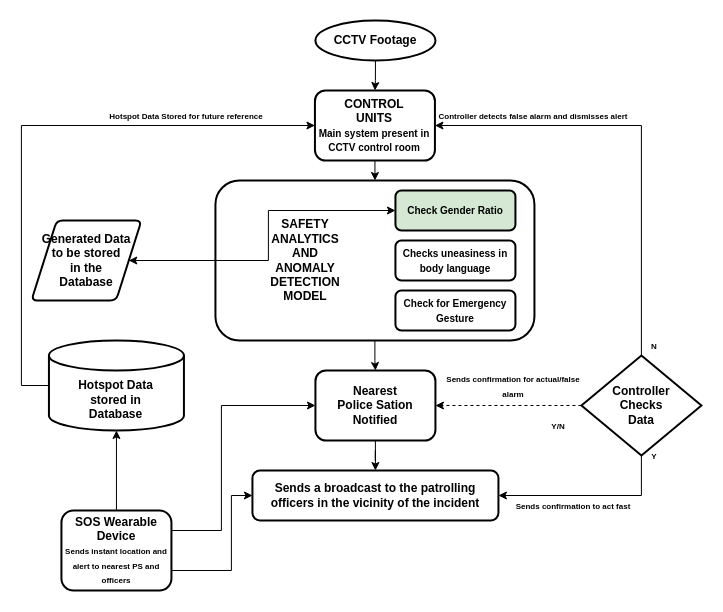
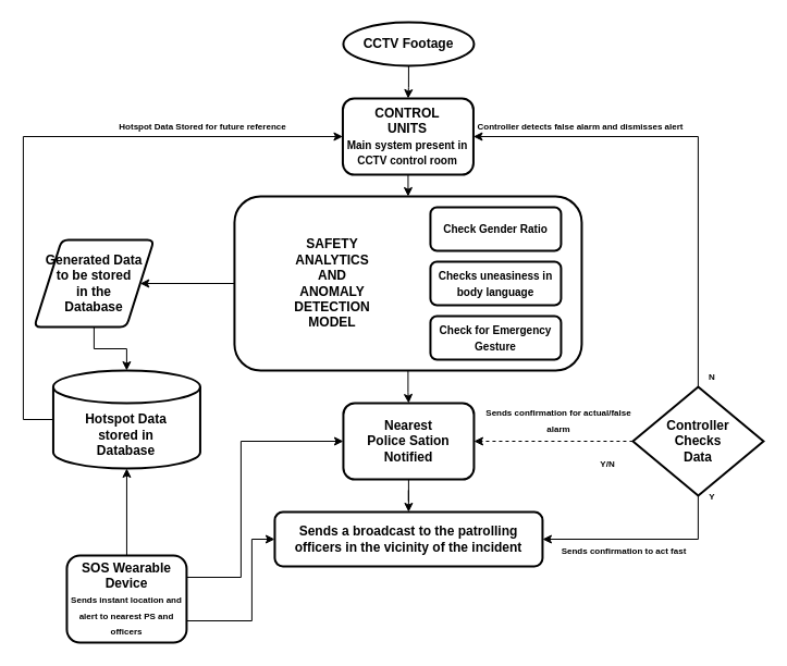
- <mxCell id="10" value="" style="edgeStyle=orthogonalEdgeStyle;rounded=0;orthogonalLoop=1;jettySize=auto;html=1;" edge="1" parent="1" source="11" target="5"><mxGeometry relative="1" as="geometry" /></mxCell>
+ <mxCell id="10" value="" style="edgeStyle=orthogonalEdgeStyle;rounded=0;orthogonalLoop=1;jettySize=auto;html=1;" edge="1" parent="1" source="11" target="13"><mxGeometry relative="1" as="geometry" /></mxCell>
- <mxCell id="5" value="&lt;font style=&quot;font-size: 10px;&quot;&gt;&lt;b&gt;Check Gender Ratio&lt;/b&gt;&lt;/font&gt;" style="rounded=1;whiteSpace=wrap;html=1;strokeWidth=2;fillColor=#d5e8d4;" vertex="1" parent="1"><mxGeometry x="394.94" y="190" width="120" height="40" as="geometry" /></mxCell>
+ <mxCell id="5" value="&lt;font style=&quot;font-size: 10px;&quot;&gt;&lt;b&gt;Check Gender Ratio&lt;/b&gt;&lt;/font&gt;" style="rounded=1;whiteSpace=wrap;html=1;strokeWidth=2;" vertex="1" parent="1"><mxGeometry x="394.94" y="190" width="120" height="40" as="geometry" /></mxCell>
